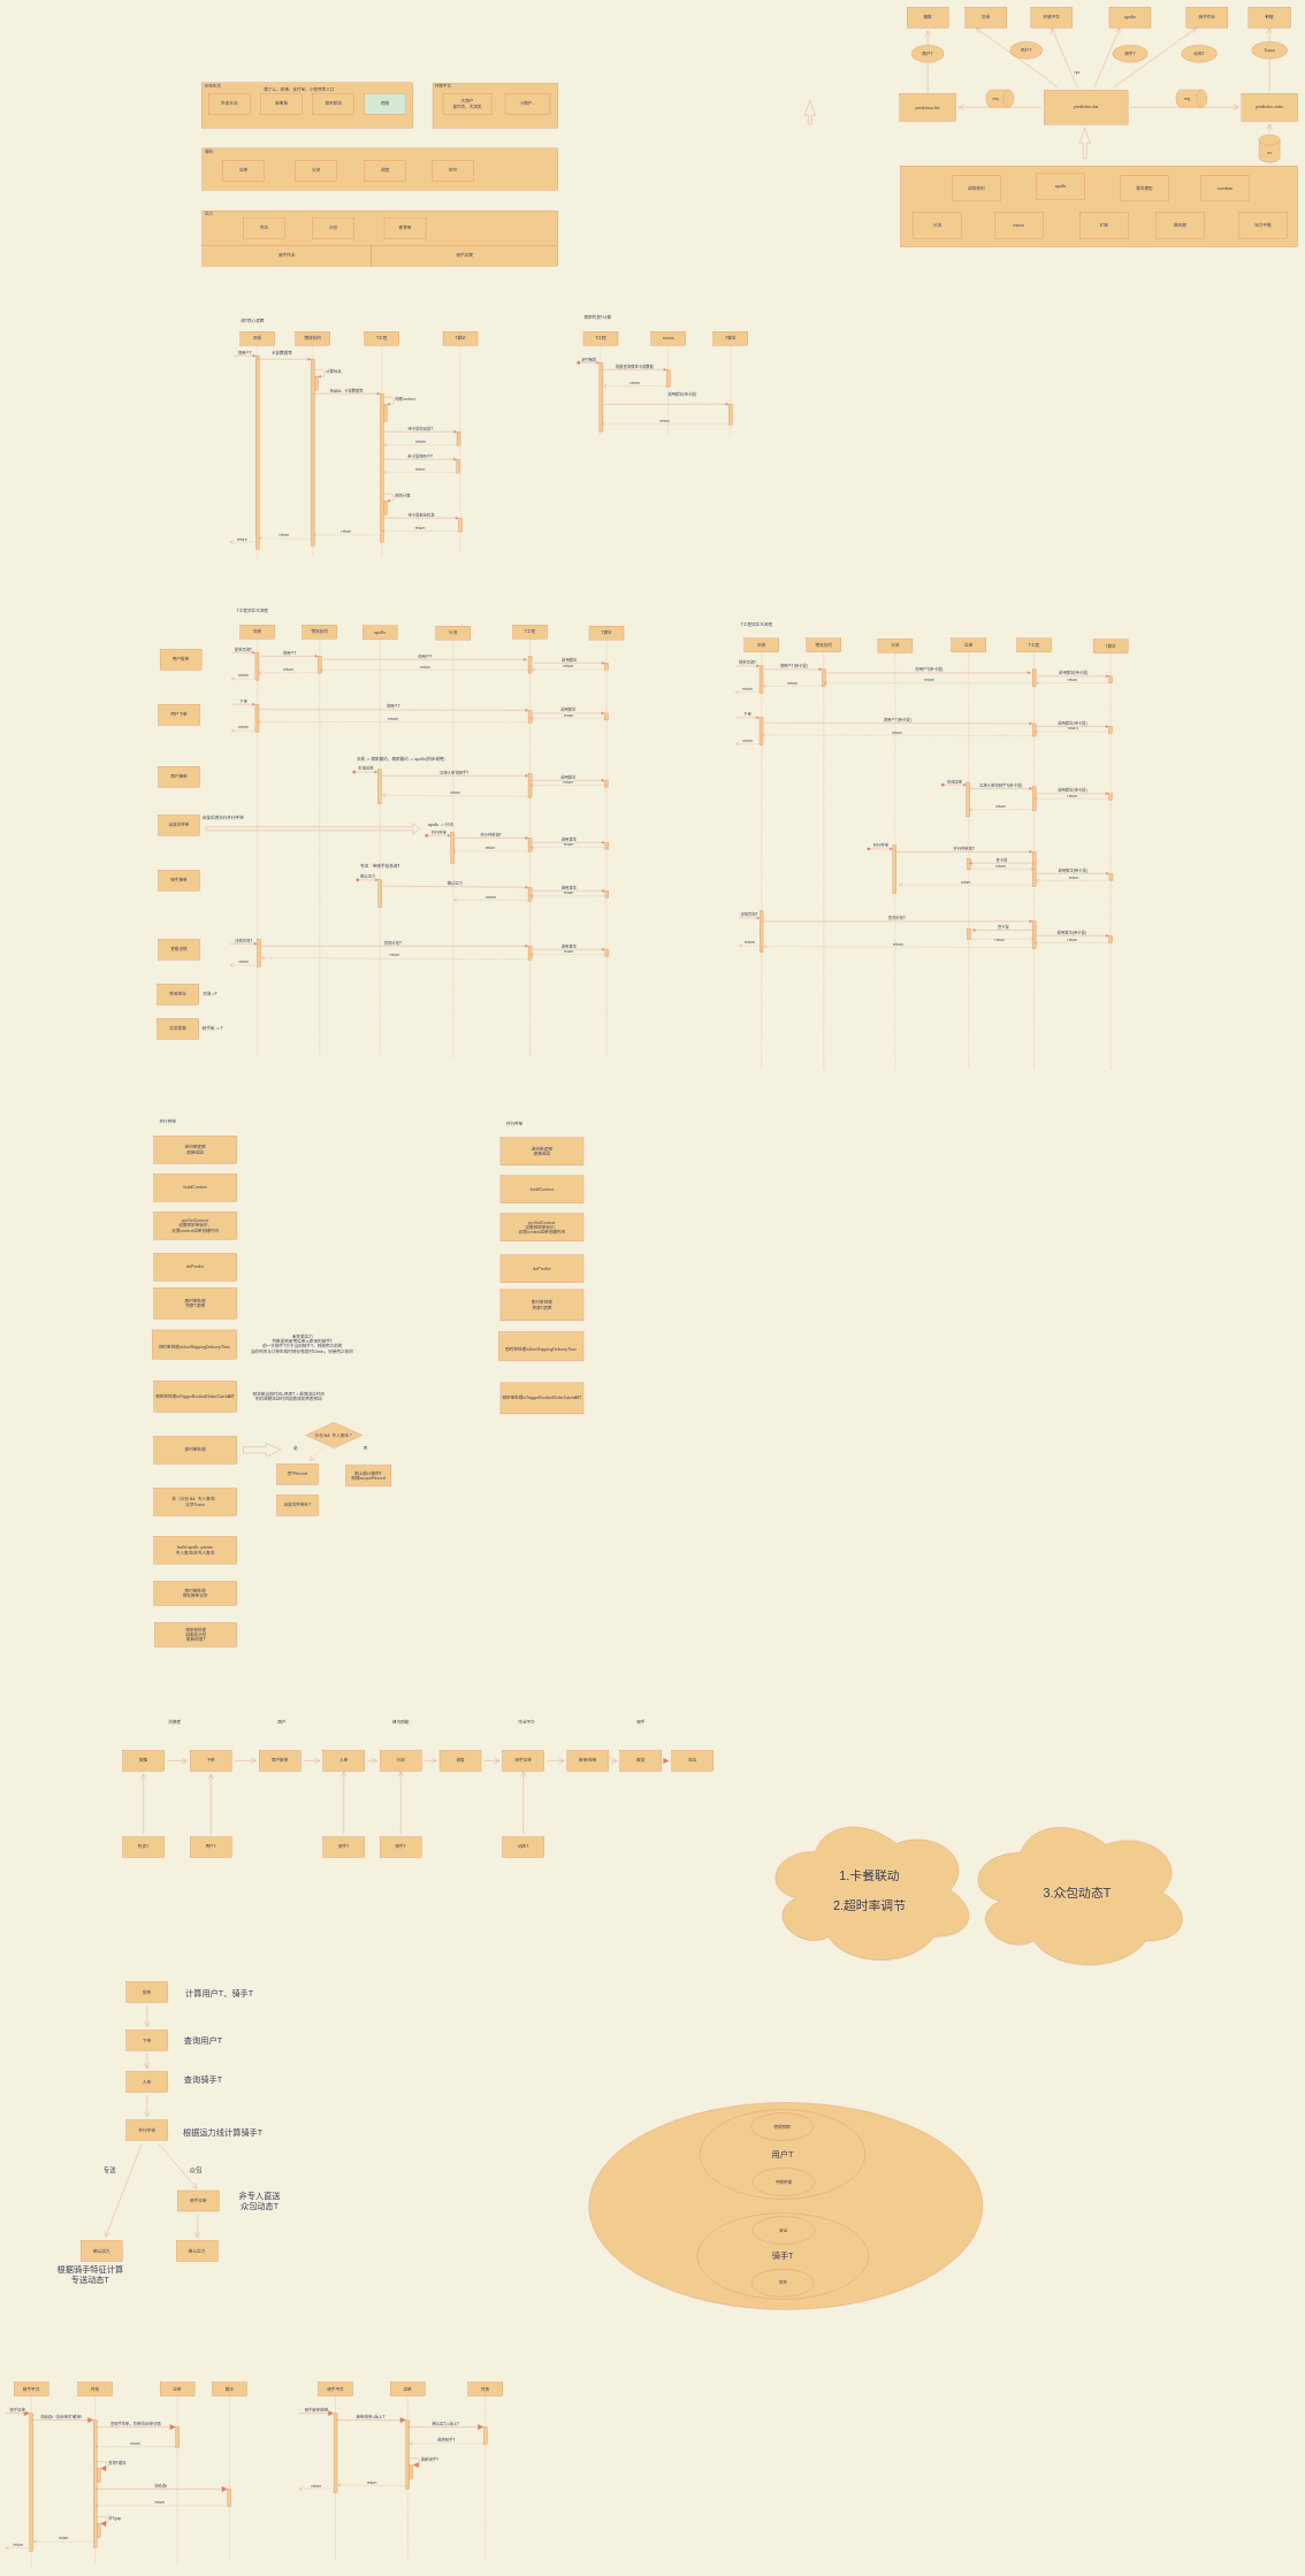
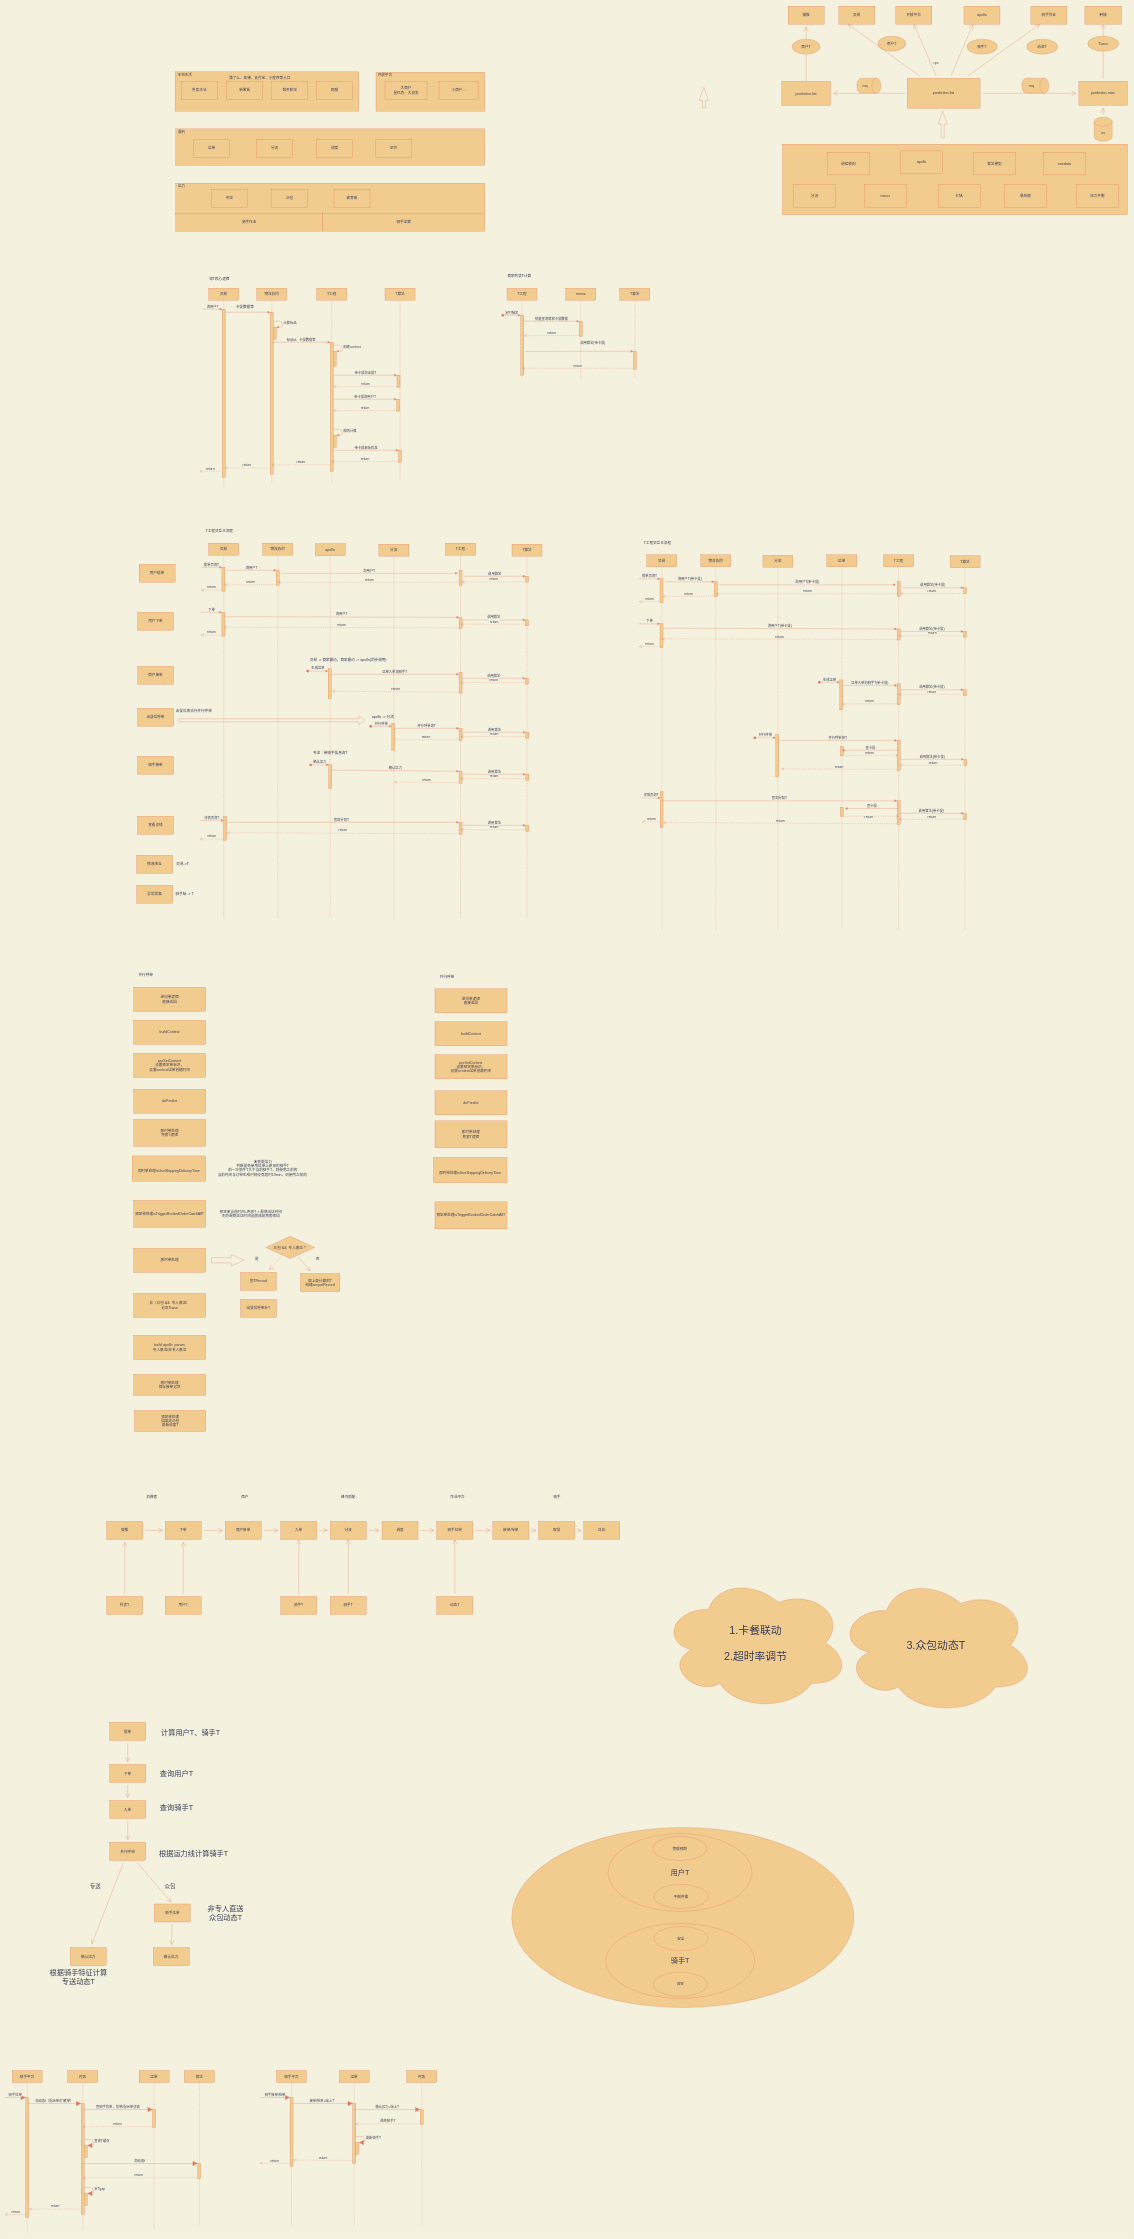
- <mxCell id="28" value="跑腿" style="whiteSpace=wrap;html=1;comic=0;fillColor=#d5e8d4;strokeColor=#E07A5F;fontColor=#393C56;" parent="1" vertex="1"><mxGeometry x="1035" y="270" width="120" height="60" as="geometry" /></mxCell>
+ <mxCell id="28" value="跑腿" style="whiteSpace=wrap;html=1;comic=0;fillColor=#F2CC8F;strokeColor=#E07A5F;fontColor=#393C56;" parent="1" vertex="1"><mxGeometry x="1035" y="270" width="120" height="60" as="geometry" /></mxCell>
+ <mxCell id="220" value="" style="edgeStyle=none;curved=1;orthogonalLoop=1;jettySize=auto;html=1;endArrow=open;startSize=14;endSize=14;sourcePerimeterSpacing=8;targetPerimeterSpacing=8;labelBackgroundColor=#F4F1DE;strokeColor=#E07A5F;fontColor=#393C56;" edge="1" parent="1" source="221" target="223"><mxGeometry relative="1" as="geometry" /></mxCell>
- <mxCell id="255" value="" style="edgeStyle=none;curved=1;orthogonalLoop=1;jettySize=auto;html=1;endArrow=block;startSize=14;endSize=14;sourcePerimeterSpacing=8;targetPerimeterSpacing=8;labelBackgroundColor=#F4F1DE;strokeColor=#E07A5F;fontColor=#393C56;" edge="1" parent="1" source="256" target="257"><mxGeometry relative="1" as="geometry" /></mxCell>
+ <mxCell id="255" value="" style="edgeStyle=none;curved=1;orthogonalLoop=1;jettySize=auto;html=1;endArrow=open;startSize=14;endSize=14;sourcePerimeterSpacing=8;targetPerimeterSpacing=8;labelBackgroundColor=#F4F1DE;strokeColor=#E07A5F;fontColor=#393C56;" edge="1" parent="1" source="256" target="257"><mxGeometry relative="1" as="geometry" /></mxCell>
